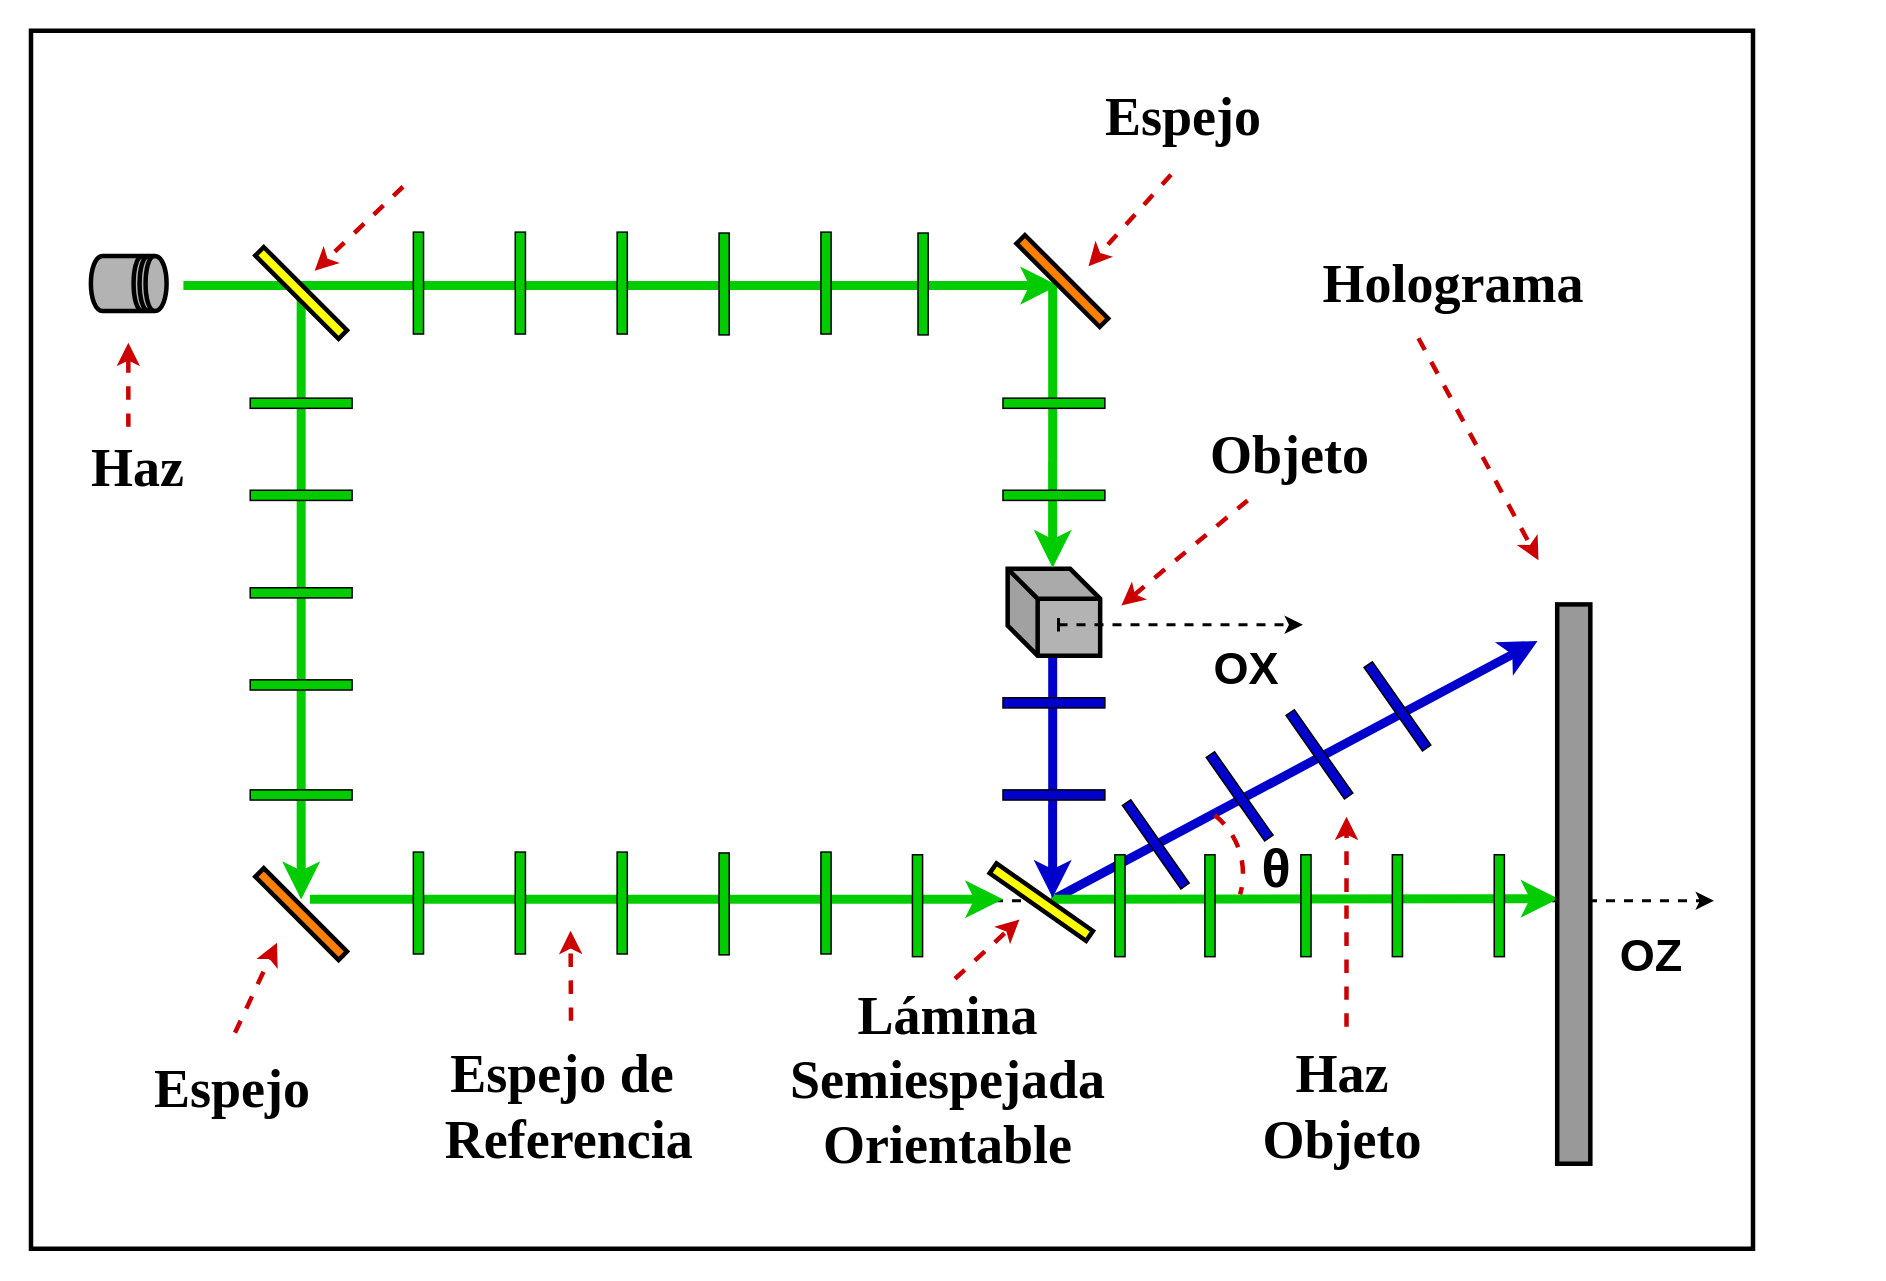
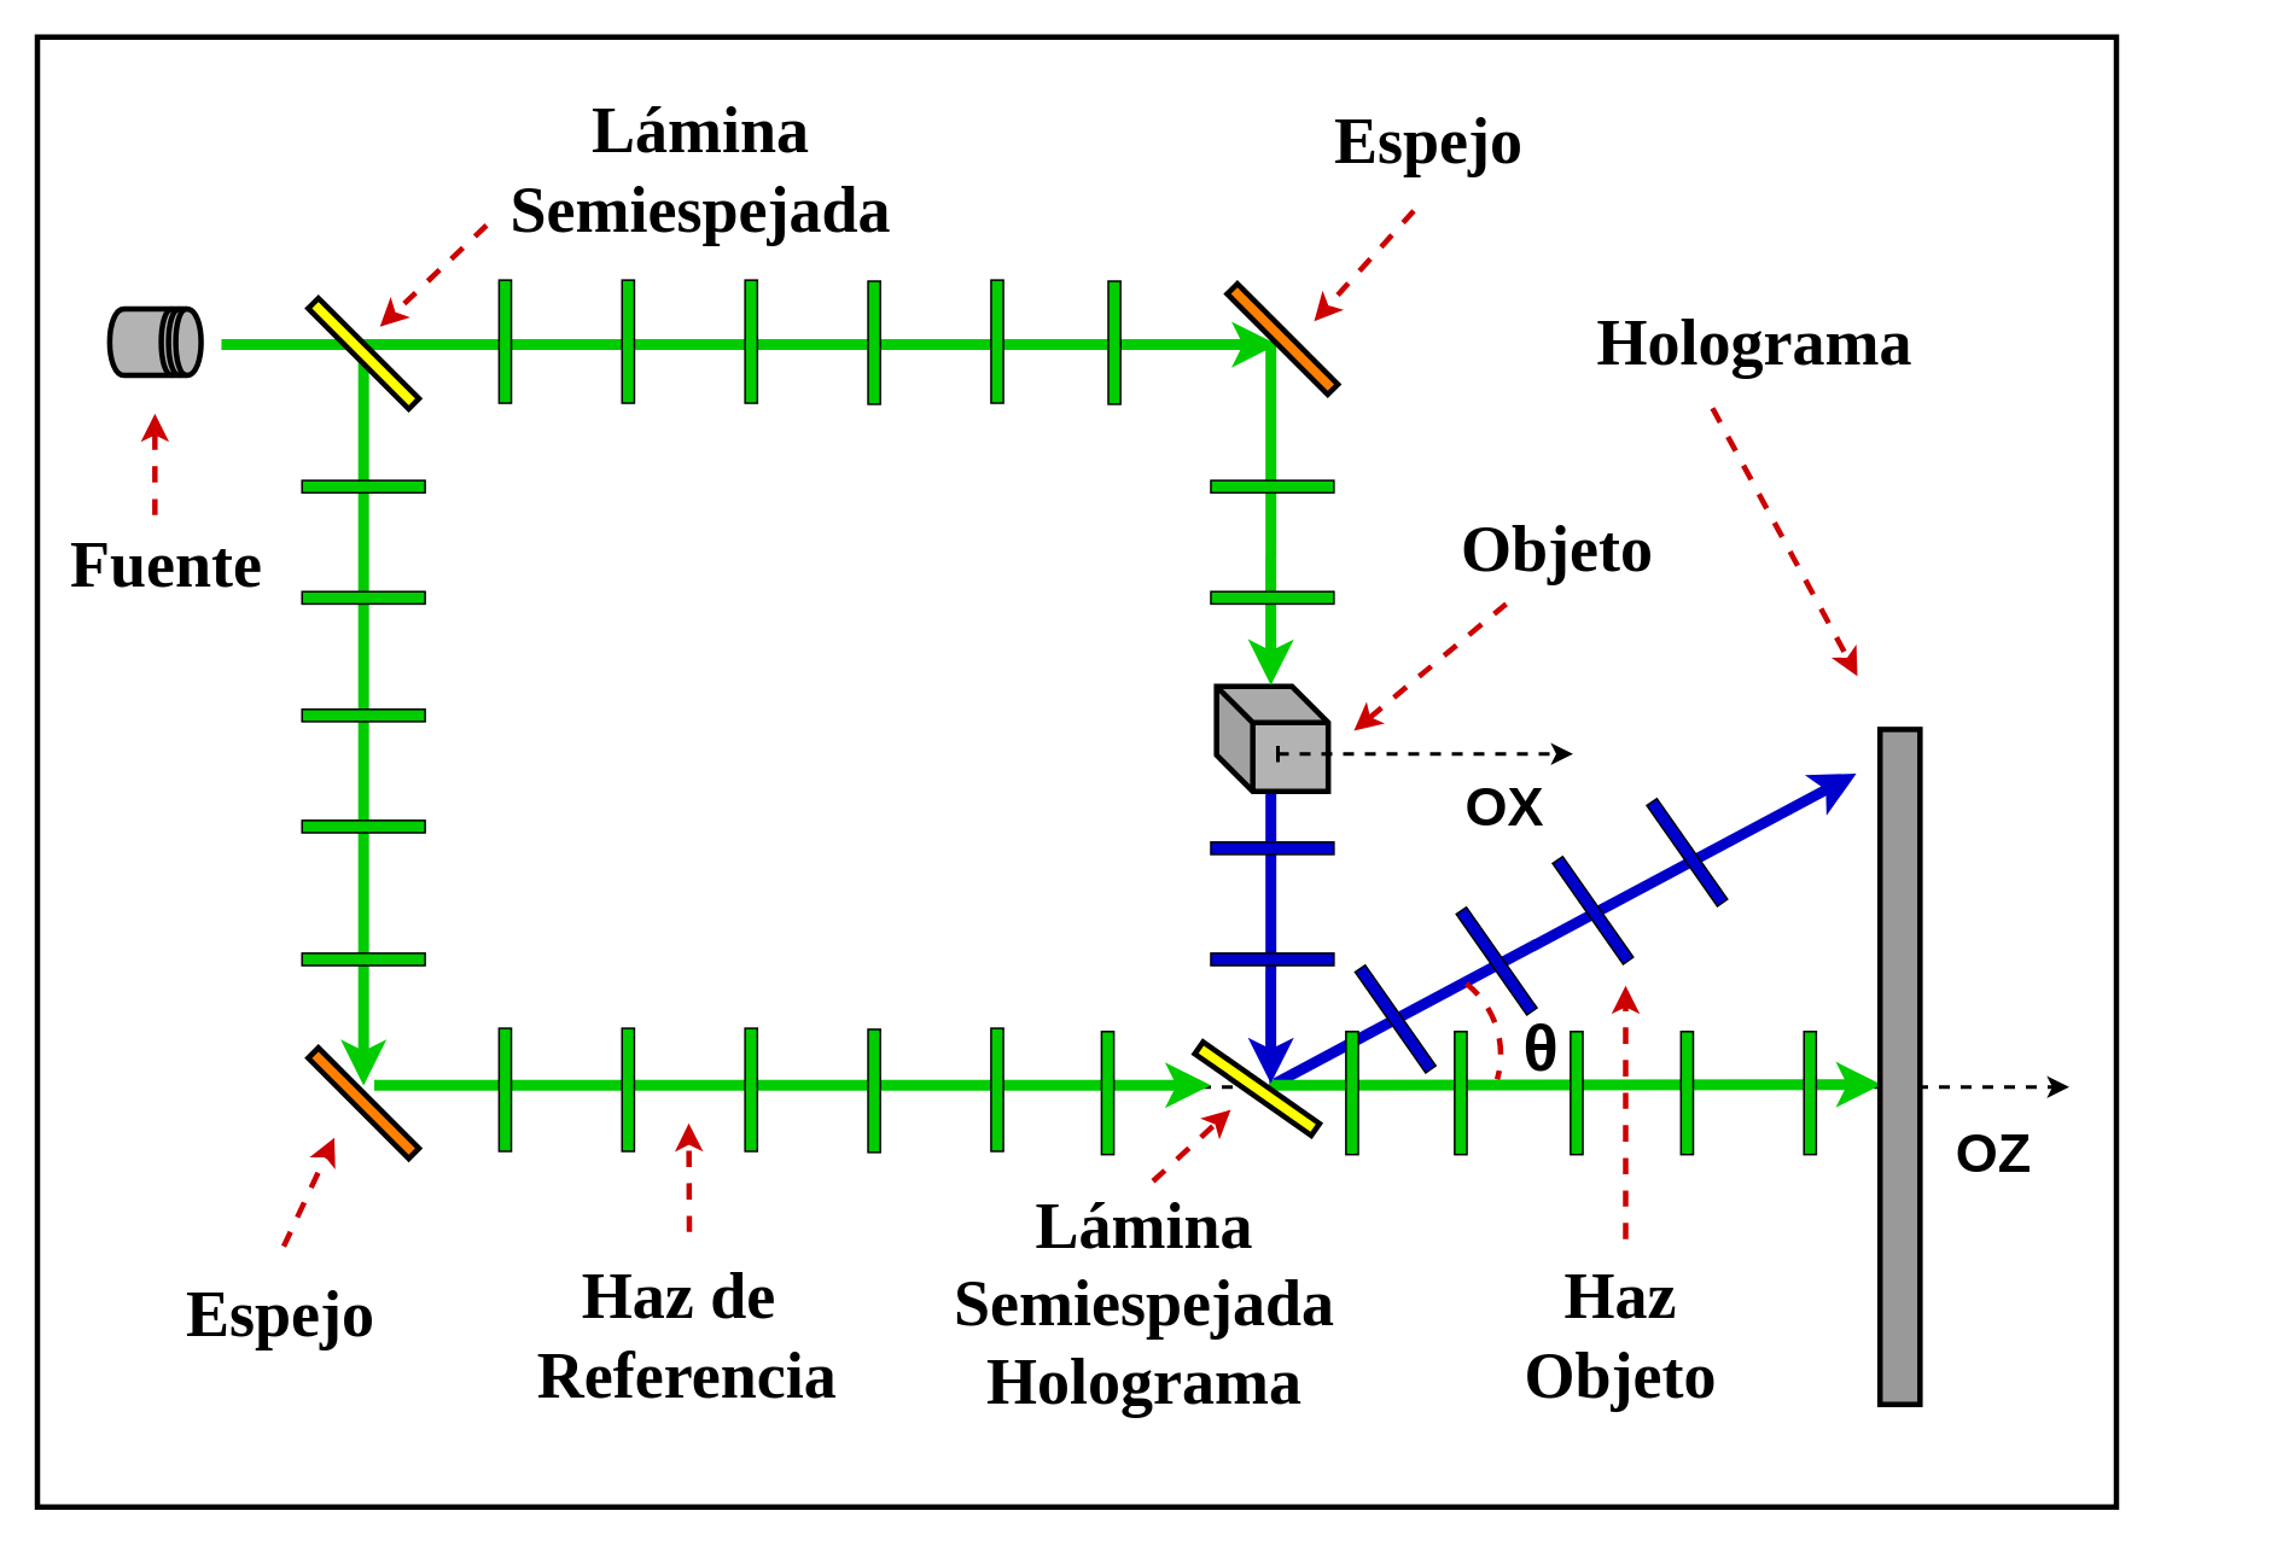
+ <mxCell id="46" value="Lámina&lt;br&gt;Semiespejada" style="text;html=1;align=center;verticalAlign=middle;resizable=1;points=[];autosize=1;strokeColor=none;fillColor=none;fontSize=36;fontFamily=Times New Roman;fontColor=#000000;fontStyle=1;movable=1;rotatable=1;deletable=1;editable=1;connectable=1;" parent="1" vertex="1"><mxGeometry x="292" y="44" width="187.54" height="100" as="geometry" /></mxCell>
- <mxCell id="40" value="Haz" style="text;html=1;align=center;verticalAlign=middle;resizable=1;points=[];autosize=1;strokeColor=none;fillColor=none;fontSize=36;fontFamily=Times New Roman;fontColor=#000000;fontStyle=1;movable=1;rotatable=1;deletable=1;editable=1;connectable=1;" parent="1" vertex="1"><mxGeometry x="26" y="280" width="130" height="64" as="geometry" /></mxCell>
+ <mxCell id="40" value="Fuente" style="text;html=1;align=center;verticalAlign=middle;resizable=1;points=[];autosize=1;strokeColor=none;fillColor=none;fontSize=36;fontFamily=Times New Roman;fontColor=#000000;fontStyle=1;movable=1;rotatable=1;deletable=1;editable=1;connectable=1;" parent="1" vertex="1"><mxGeometry x="26" y="280" width="130" height="64" as="geometry" /></mxCell>
- <mxCell id="71" value="Lámina&lt;br&gt;Semiespejada&lt;br&gt;Orientable" style="text;html=1;align=center;verticalAlign=middle;resizable=1;points=[];autosize=1;strokeColor=none;fillColor=none;fontSize=36;fontFamily=Times New Roman;fontColor=#000000;fontStyle=1;movable=1;rotatable=1;deletable=1;editable=1;connectable=1;" parent="1" vertex="1"><mxGeometry x="514.8" y="648" width="232" height="144" as="geometry" /></mxCell>
+ <mxCell id="71" value="Lámina&lt;br&gt;Semiespejada&lt;br&gt;Holograma" style="text;html=1;align=center;verticalAlign=middle;resizable=1;points=[];autosize=1;strokeColor=none;fillColor=none;fontSize=36;fontFamily=Times New Roman;fontColor=#000000;fontStyle=1;movable=1;rotatable=1;deletable=1;editable=1;connectable=1;" parent="1" vertex="1"><mxGeometry x="514.8" y="648" width="232" height="144" as="geometry" /></mxCell>
- <mxCell id="38" value="Espejo de&lt;br&gt;&amp;nbsp;Referencia" style="text;html=1;align=center;verticalAlign=middle;resizable=1;points=[];autosize=1;strokeColor=none;fillColor=none;fontSize=36;fontFamily=Times New Roman;fontColor=#000000;fontStyle=1;movable=1;rotatable=1;deletable=1;editable=1;connectable=1;" parent="1" vertex="1"><mxGeometry x="284" y="684" width="180" height="108" as="geometry" /></mxCell>
+ <mxCell id="38" value="Haz de&lt;br&gt;&amp;nbsp;Referencia" style="text;html=1;align=center;verticalAlign=middle;resizable=1;points=[];autosize=1;strokeColor=none;fillColor=none;fontSize=36;fontFamily=Times New Roman;fontColor=#000000;fontStyle=1;movable=1;rotatable=1;deletable=1;editable=1;connectable=1;" parent="1" vertex="1"><mxGeometry x="284" y="684" width="180" height="108" as="geometry" /></mxCell>
